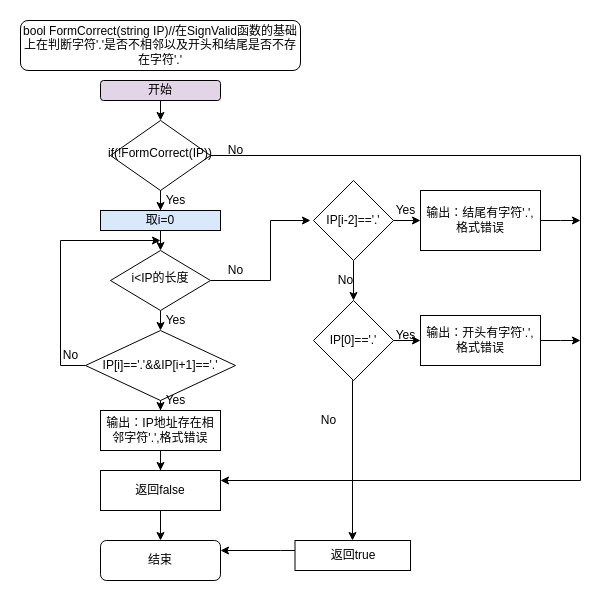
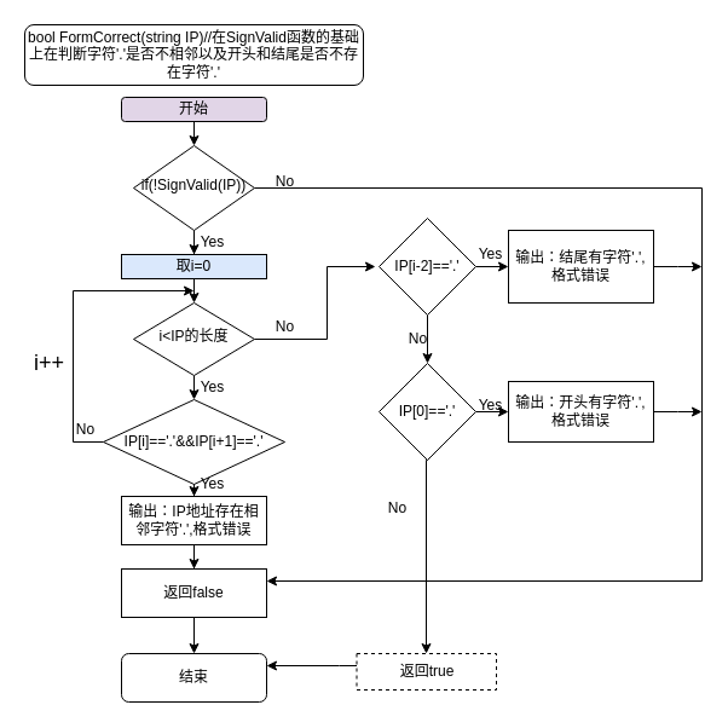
- <mxCell id="6" value="if(!FormCorrect(IP))" style="rhombus;whiteSpace=wrap;html=1;shadow=0;fontFamily=Helvetica;fontSize=12;align=center;strokeWidth=1;spacing=6;spacingTop=-4;" parent="1" vertex="1"><mxGeometry x="110" y="120" width="100" height="70" as="geometry" /></mxCell>
+ <mxCell id="6" value="if(!SignValid(IP))" style="rhombus;whiteSpace=wrap;html=1;shadow=0;fontFamily=Helvetica;fontSize=12;align=center;strokeWidth=1;spacing=6;spacingTop=-4;" parent="1" vertex="1"><mxGeometry x="110" y="120" width="100" height="70" as="geometry" /></mxCell>
+ <mxCell id="37" value="i++" style="text;html=1;align=center;verticalAlign=middle;resizable=0;points=[];autosize=1;fontSize=18;" vertex="1" parent="1"><mxGeometry x="20" y="285" width="40" height="30" as="geometry" /></mxCell>
- <mxCell id="43" value="返回true" style="rounded=0;whiteSpace=wrap;html=1;" vertex="1" parent="1"><mxGeometry x="294.5" y="540" width="115.5" height="30" as="geometry" /></mxCell>
+ <mxCell id="43" value="返回true" style="rounded=0;whiteSpace=wrap;html=1;dashed=1;" vertex="1" parent="1"><mxGeometry x="294.5" y="540" width="115.5" height="30" as="geometry" /></mxCell>
